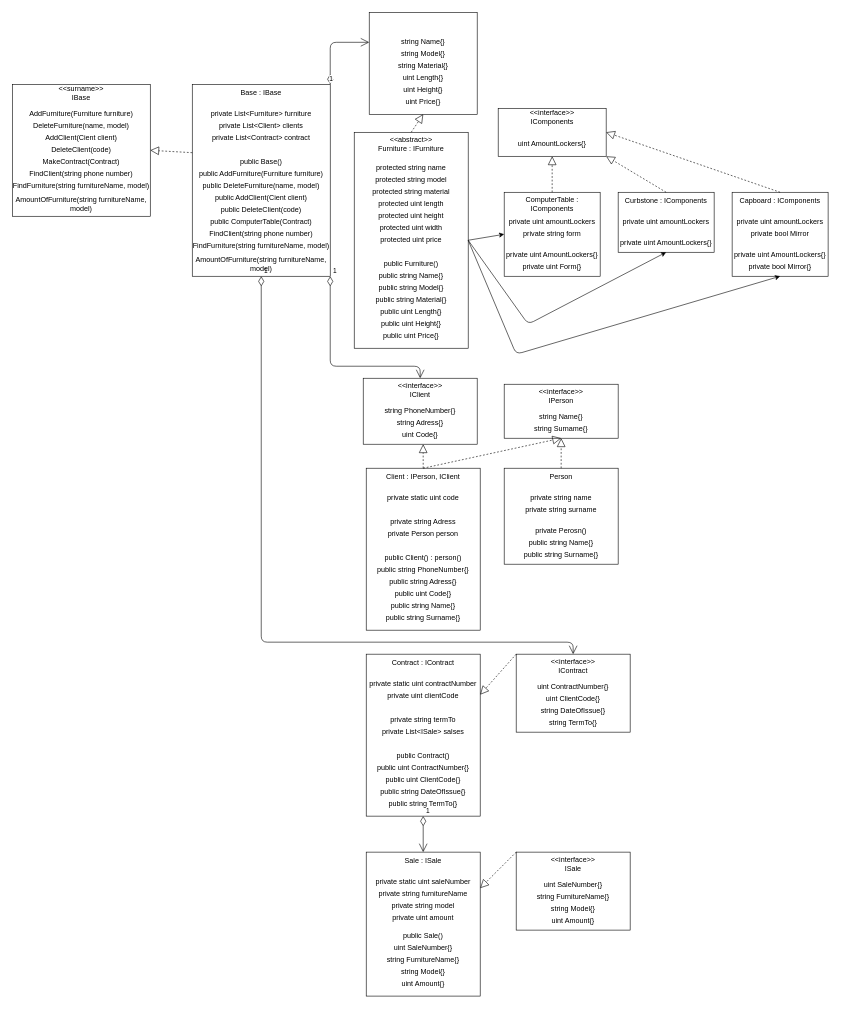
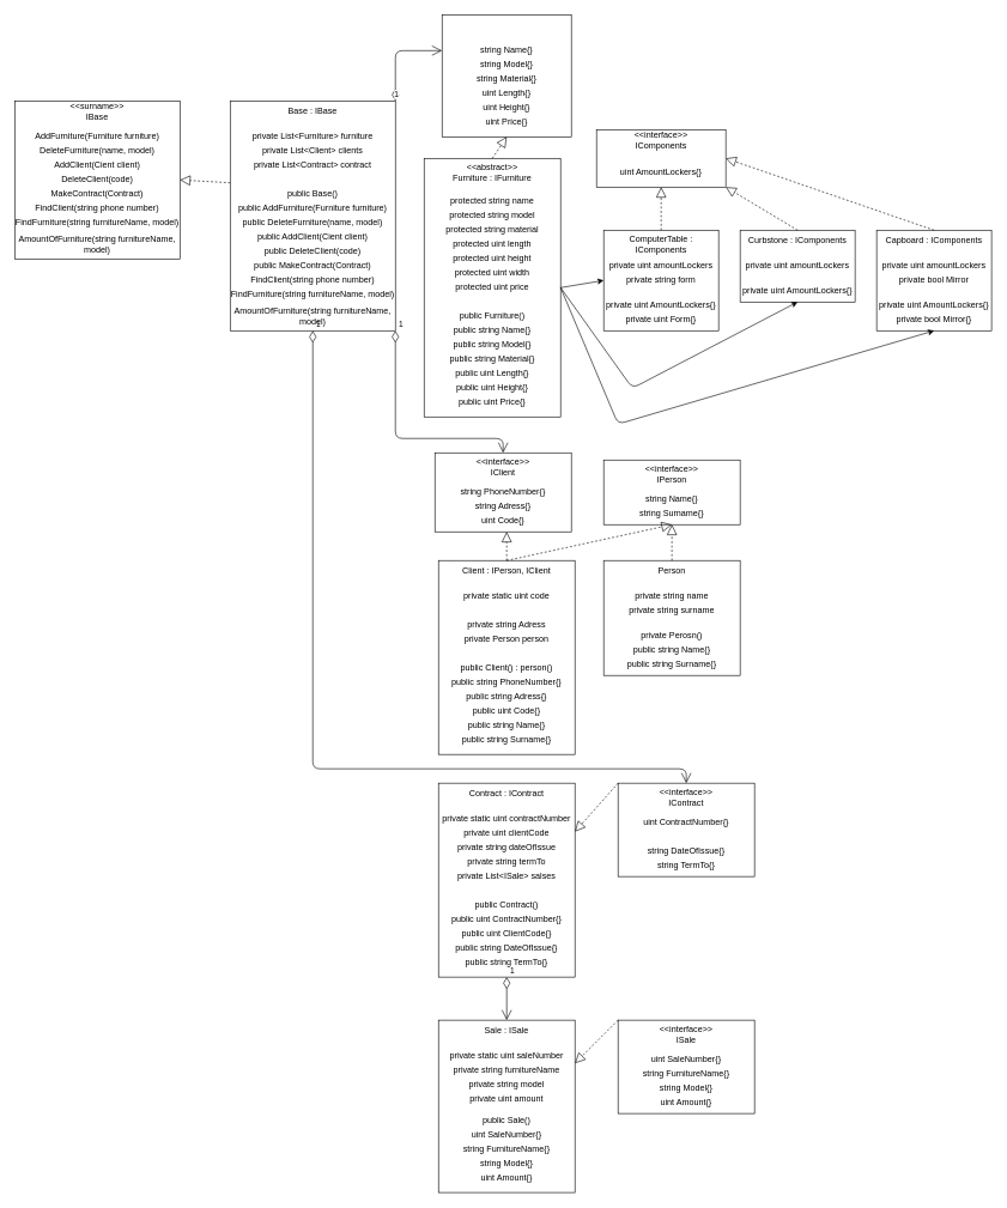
- <mxCell id="120" value="public ComputerTable(Contract)" style="text;html=1;strokeColor=none;fillColor=none;align=center;verticalAlign=middle;whiteSpace=wrap;rounded=0;" vertex="1" parent="1"><mxGeometry x="320" y="360" width="230" height="20" as="geometry" /></mxCell>
+ <mxCell id="120" value="public MakeContract(Contract)" style="text;html=1;strokeColor=none;fillColor=none;align=center;verticalAlign=middle;whiteSpace=wrap;rounded=0;" vertex="1" parent="1"><mxGeometry x="320" y="360" width="230" height="20" as="geometry" /></mxCell>
- <mxCell id="77" value="uint ClientCode{}" style="text;html=1;strokeColor=none;fillColor=none;align=center;verticalAlign=middle;whiteSpace=wrap;rounded=0;" vertex="1" parent="1"><mxGeometry x="860" y="1155" width="190" height="20" as="geometry" /></mxCell>
+ <mxCell id="83" value="private string dateOfIssue" style="text;html=1;strokeColor=none;fillColor=none;align=center;verticalAlign=middle;whiteSpace=wrap;rounded=0;" vertex="1" parent="1"><mxGeometry x="610" y="1170" width="190" height="20" as="geometry" /></mxCell>
